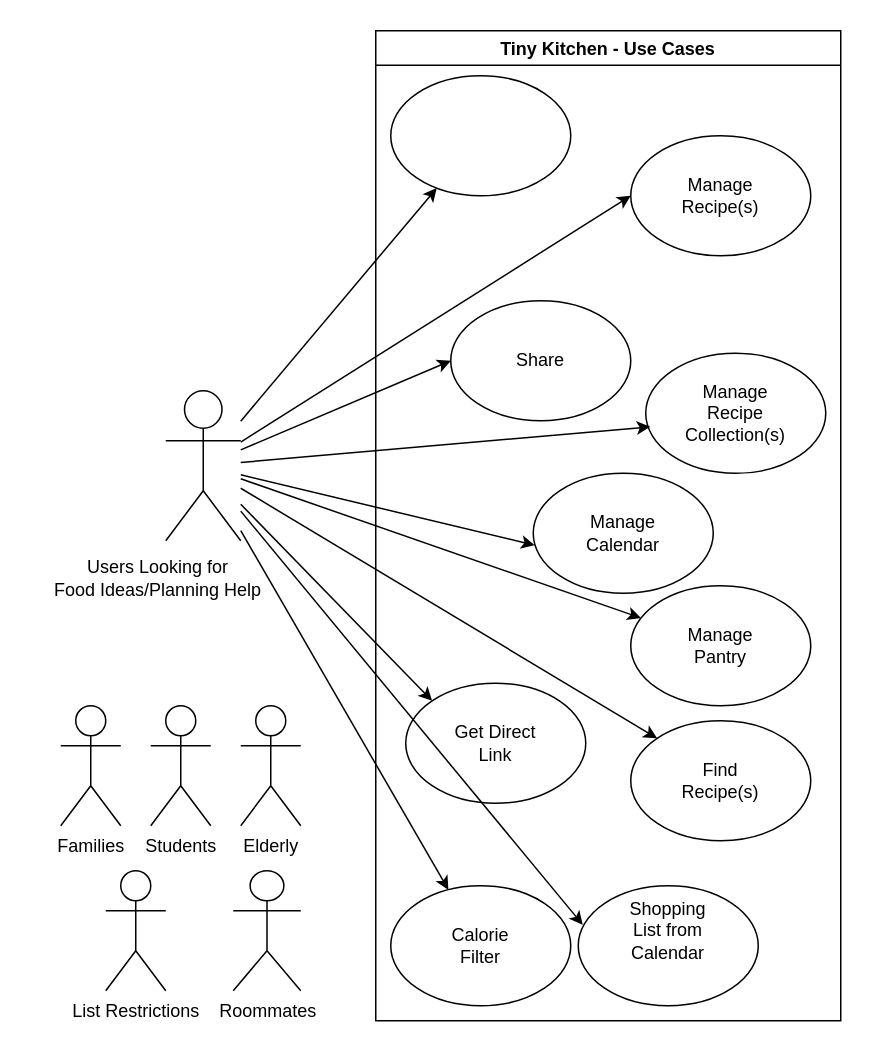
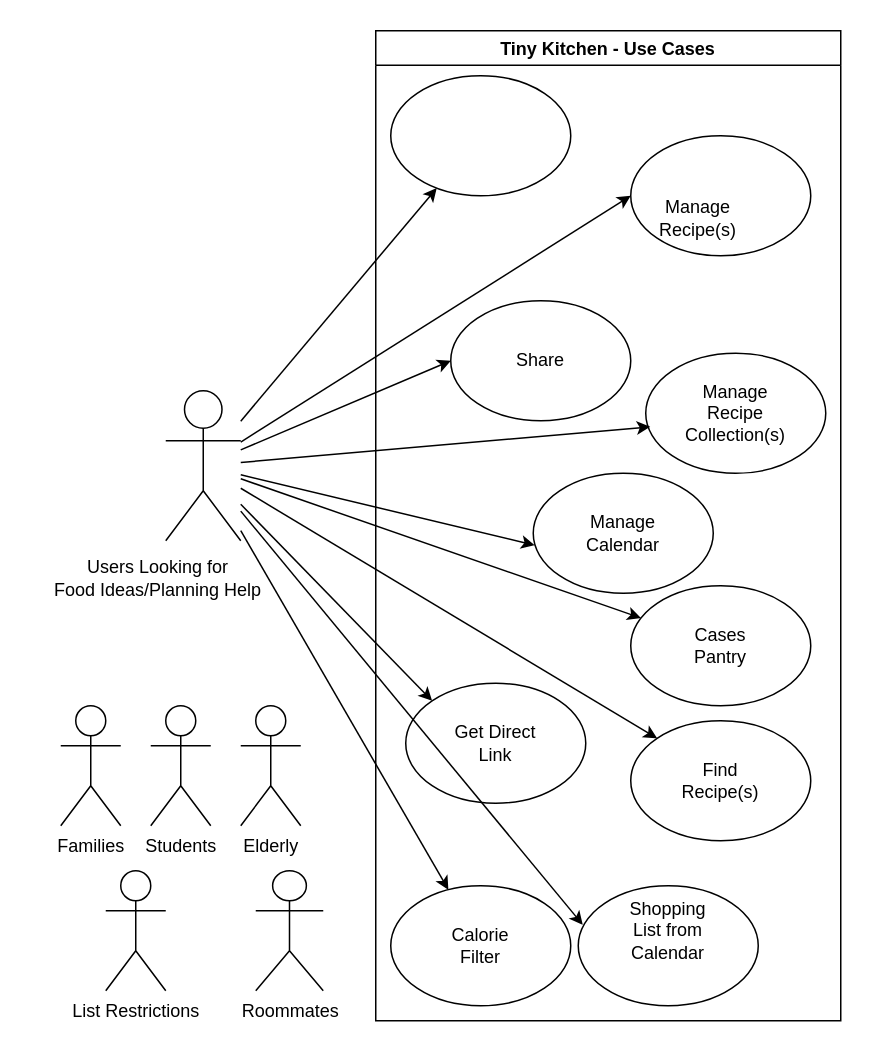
- <mxCell id="14" value="Manage Recipe(s)" style="text;html=1;strokeColor=none;fillColor=none;align=center;verticalAlign=middle;whiteSpace=wrap;rounded=0;" parent="3" vertex="1"><mxGeometry x="200" y="95" width="60" height="30" as="geometry" /></mxCell>
+ <mxCell id="14" value="Manage Recipe(s)" style="text;html=1;strokeColor=none;fillColor=none;align=center;verticalAlign=middle;whiteSpace=wrap;rounded=0;" parent="3" vertex="1"><mxGeometry x="185" y="110" width="60" height="30" as="geometry" /></mxCell>
- <mxCell id="18" value="Manage Pantry" style="text;html=1;strokeColor=none;fillColor=none;align=center;verticalAlign=middle;whiteSpace=wrap;rounded=0;" parent="3" vertex="1"><mxGeometry x="200" y="395" width="60" height="30" as="geometry" /></mxCell>
+ <mxCell id="18" value="Cases Pantry" style="text;html=1;strokeColor=none;fillColor=none;align=center;verticalAlign=middle;whiteSpace=wrap;rounded=0;" parent="3" vertex="1"><mxGeometry x="200" y="395" width="60" height="30" as="geometry" /></mxCell>
- <mxCell id="37" value="Roommates" style="shape=umlActor;verticalLabelPosition=bottom;verticalAlign=top;html=1;outlineConnect=0;" vertex="1" parent="1"><mxGeometry x="155" y="580" width="45" height="80" as="geometry" /></mxCell>
+ <mxCell id="37" value="Roommates" style="shape=umlActor;verticalLabelPosition=bottom;verticalAlign=top;html=1;outlineConnect=0;" vertex="1" parent="1"><mxGeometry x="170" y="580" width="45" height="80" as="geometry" /></mxCell>
